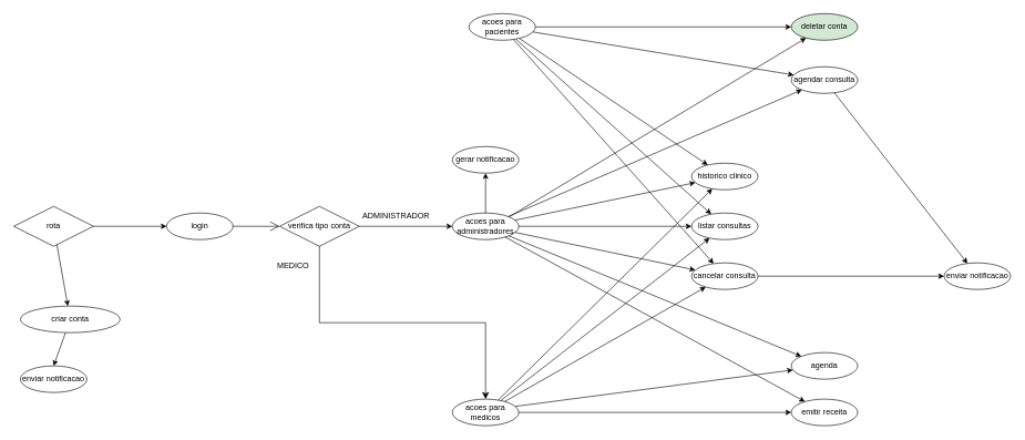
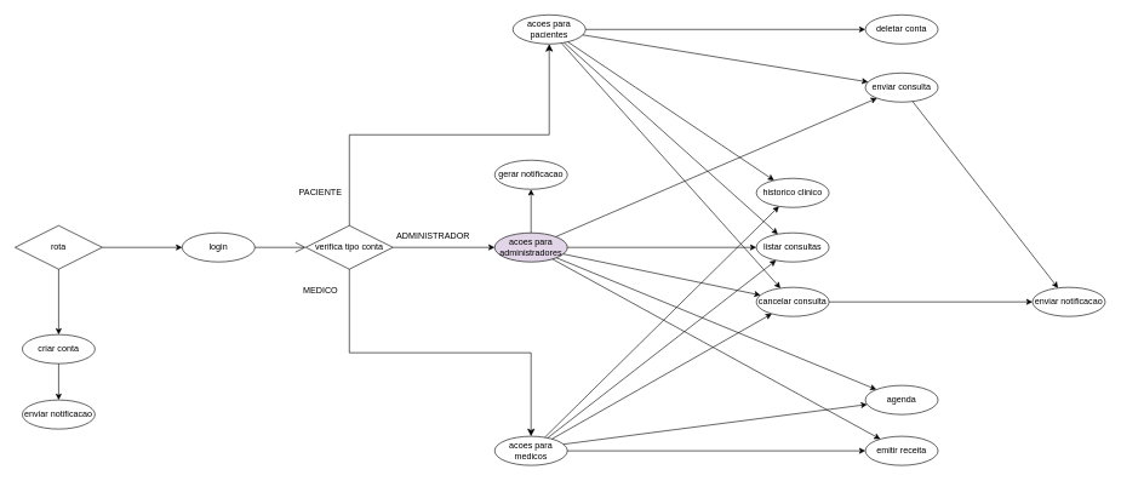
- <mxCell id="28" value="deletar conta" style="ellipse;whiteSpace=wrap;html=1;align=center;fillColor=#d5e8d4;" parent="1" vertex="1"><mxGeometry x="1190" y="20" width="100" height="40" as="geometry" /></mxCell>
+ <mxCell id="28" value="deletar conta" style="ellipse;whiteSpace=wrap;html=1;align=center;" parent="1" vertex="1"><mxGeometry x="1190" y="20" width="100" height="40" as="geometry" /></mxCell>
- <mxCell id="34" value="agendar consulta" style="ellipse;whiteSpace=wrap;html=1;align=center;" parent="1" vertex="1"><mxGeometry x="1190" y="100" width="100" height="40" as="geometry" /></mxCell>
+ <mxCell id="34" value="enviar consulta" style="ellipse;whiteSpace=wrap;html=1;align=center;" parent="1" vertex="1"><mxGeometry x="1190" y="100" width="100" height="40" as="geometry" /></mxCell>
+ <mxCell id="6" value="" style="edgeStyle=elbowEdgeStyle;elbow=vertical;endArrow=classic;html=1;curved=0;rounded=0;endSize=8;startSize=8;entryX=0.5;entryY=1;entryDx=0;entryDy=0;" parent="1" source="3" target="4" edge="1"><mxGeometry width="50" height="50" relative="1" as="geometry"><mxPoint x="740" y="270" as="sourcePoint" /><mxPoint x="790" y="220" as="targetPoint" /></mxGeometry></mxCell>
- <mxCell id="29" value="" style="endArrow=classic;html=1;rounded=0;exitX=1;exitY=0;exitDx=0;exitDy=0;" parent="1" source="11" target="28" edge="1"><mxGeometry width="50" height="50" relative="1" as="geometry"><mxPoint x="800" y="350" as="sourcePoint" /><mxPoint x="850" y="300" as="targetPoint" /></mxGeometry></mxCell>
+ <mxCell id="7" value="PACIENTE" style="text;html=1;align=center;verticalAlign=middle;resizable=0;points=[];autosize=1;strokeColor=none;fillColor=none;" parent="1" vertex="1"><mxGeometry x="400" y="250" width="80" height="30" as="geometry" /></mxCell>
- <mxCell id="26" value="" style="endArrow=classic;html=1;rounded=0;" parent="1" source="11" target="24" edge="1"><mxGeometry width="50" height="50" relative="1" as="geometry"><mxPoint x="800" y="350" as="sourcePoint" /><mxPoint x="850" y="300" as="targetPoint" /></mxGeometry></mxCell>
- <mxCell id="11" value="acoes para administradores" style="ellipse;whiteSpace=wrap;html=1;align=center;" parent="1" vertex="1"><mxGeometry x="680" y="320" width="100" height="40" as="geometry" /></mxCell>
+ <mxCell id="11" value="acoes para administradores" style="ellipse;whiteSpace=wrap;html=1;align=center;fillColor=#e1d5e7;" parent="1" vertex="1"><mxGeometry x="680" y="320" width="100" height="40" as="geometry" /></mxCell>
- <mxCell id="41" value="criar conta" style="ellipse;whiteSpace=wrap;html=1;align=center;" parent="1" vertex="1"><mxGeometry x="30" y="460" width="150" height="40" as="geometry" /></mxCell>
+ <mxCell id="41" value="criar conta" style="ellipse;whiteSpace=wrap;html=1;align=center;" parent="1" vertex="1"><mxGeometry x="30" y="460" width="100" height="40" as="geometry" /></mxCell>
